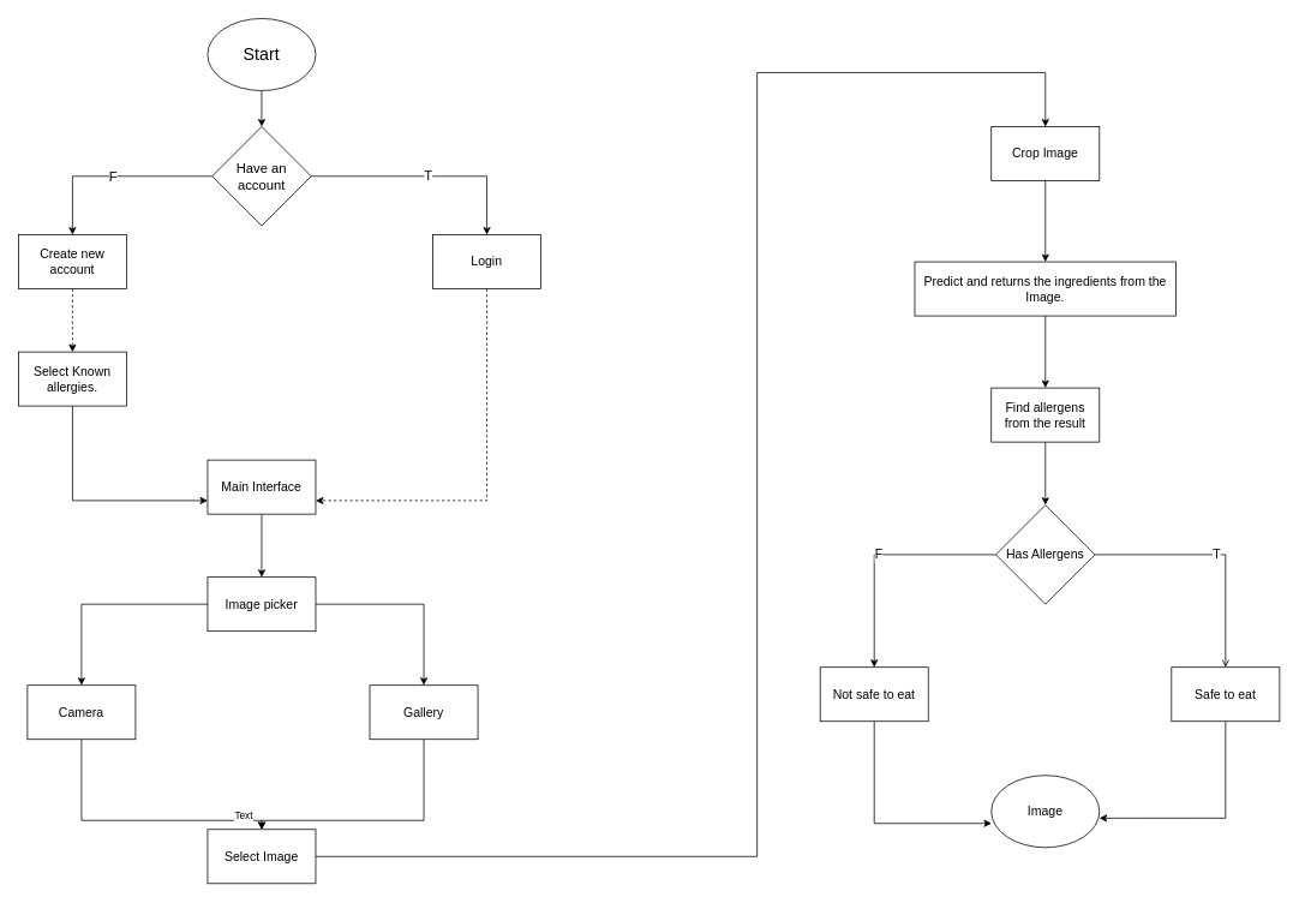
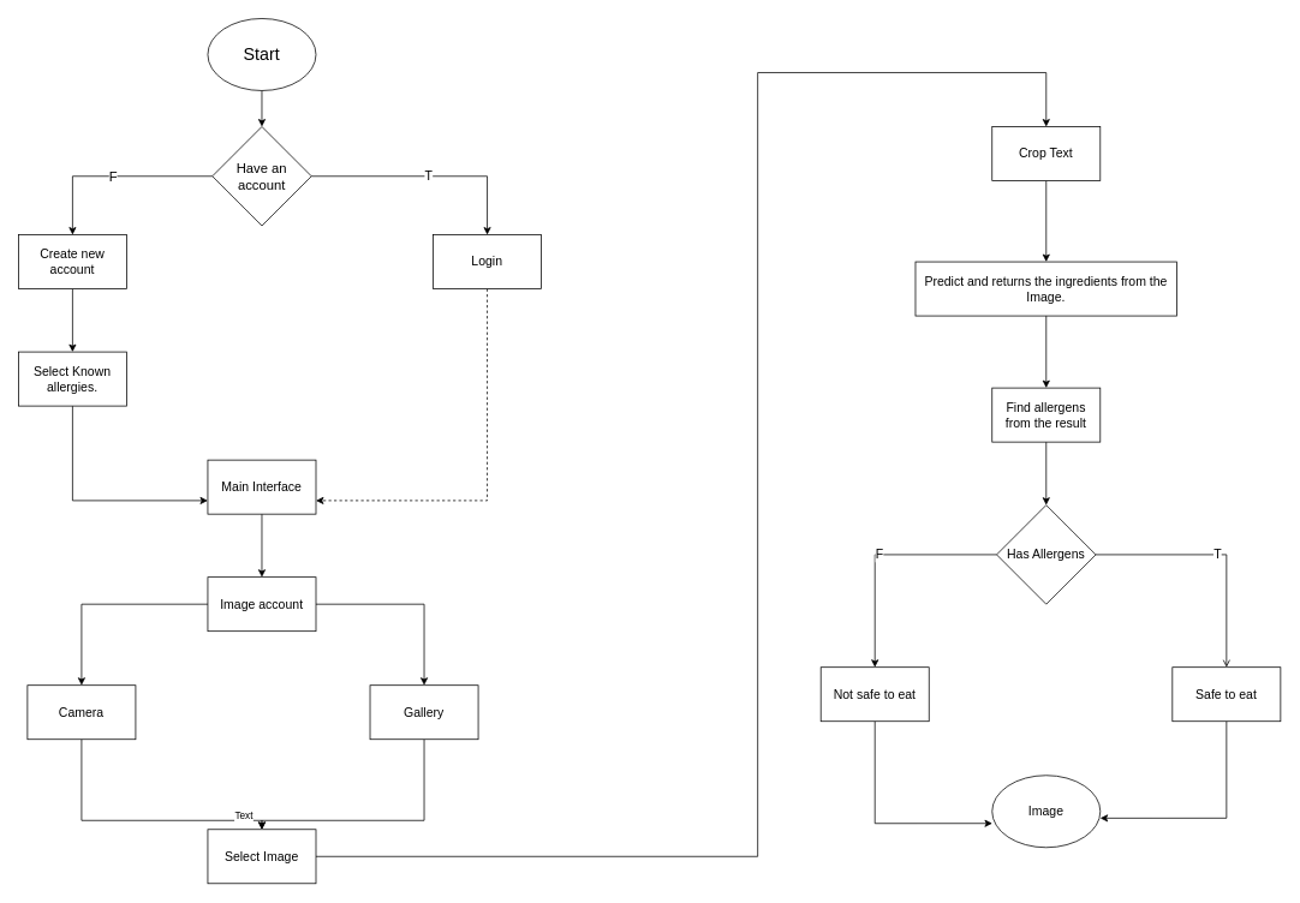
- <mxCell id="26" value="Crop Image" style="rounded=0;whiteSpace=wrap;html=1;fontSize=14;" parent="1" vertex="1"><mxGeometry x="1100" y="140" width="120" height="60" as="geometry" /></mxCell>
+ <mxCell id="26" value="Crop Text" style="rounded=0;whiteSpace=wrap;html=1;fontSize=14;" parent="1" vertex="1"><mxGeometry x="1100" y="140" width="120" height="60" as="geometry" /></mxCell>
- <mxCell id="7" style="edgeStyle=orthogonalEdgeStyle;rounded=0;orthogonalLoop=1;jettySize=auto;html=1;entryX=0.5;entryY=0;entryDx=0;entryDy=0;fontSize=14;dashed=1;" parent="1" source="8" target="12" edge="1"><mxGeometry relative="1" as="geometry" /></mxCell>
+ <mxCell id="7" style="edgeStyle=orthogonalEdgeStyle;rounded=0;orthogonalLoop=1;jettySize=auto;html=1;entryX=0.5;entryY=0;entryDx=0;entryDy=0;fontSize=14;" parent="1" source="8" target="12" edge="1"><mxGeometry relative="1" as="geometry" /></mxCell>
- <mxCell id="17" value="Image picker" style="rounded=0;whiteSpace=wrap;html=1;fontSize=14;" parent="1" vertex="1"><mxGeometry x="230" y="640" width="120" height="60" as="geometry" /></mxCell>
+ <mxCell id="17" value="Image account" style="rounded=0;whiteSpace=wrap;html=1;fontSize=14;" parent="1" vertex="1"><mxGeometry x="230" y="640" width="120" height="60" as="geometry" /></mxCell>
